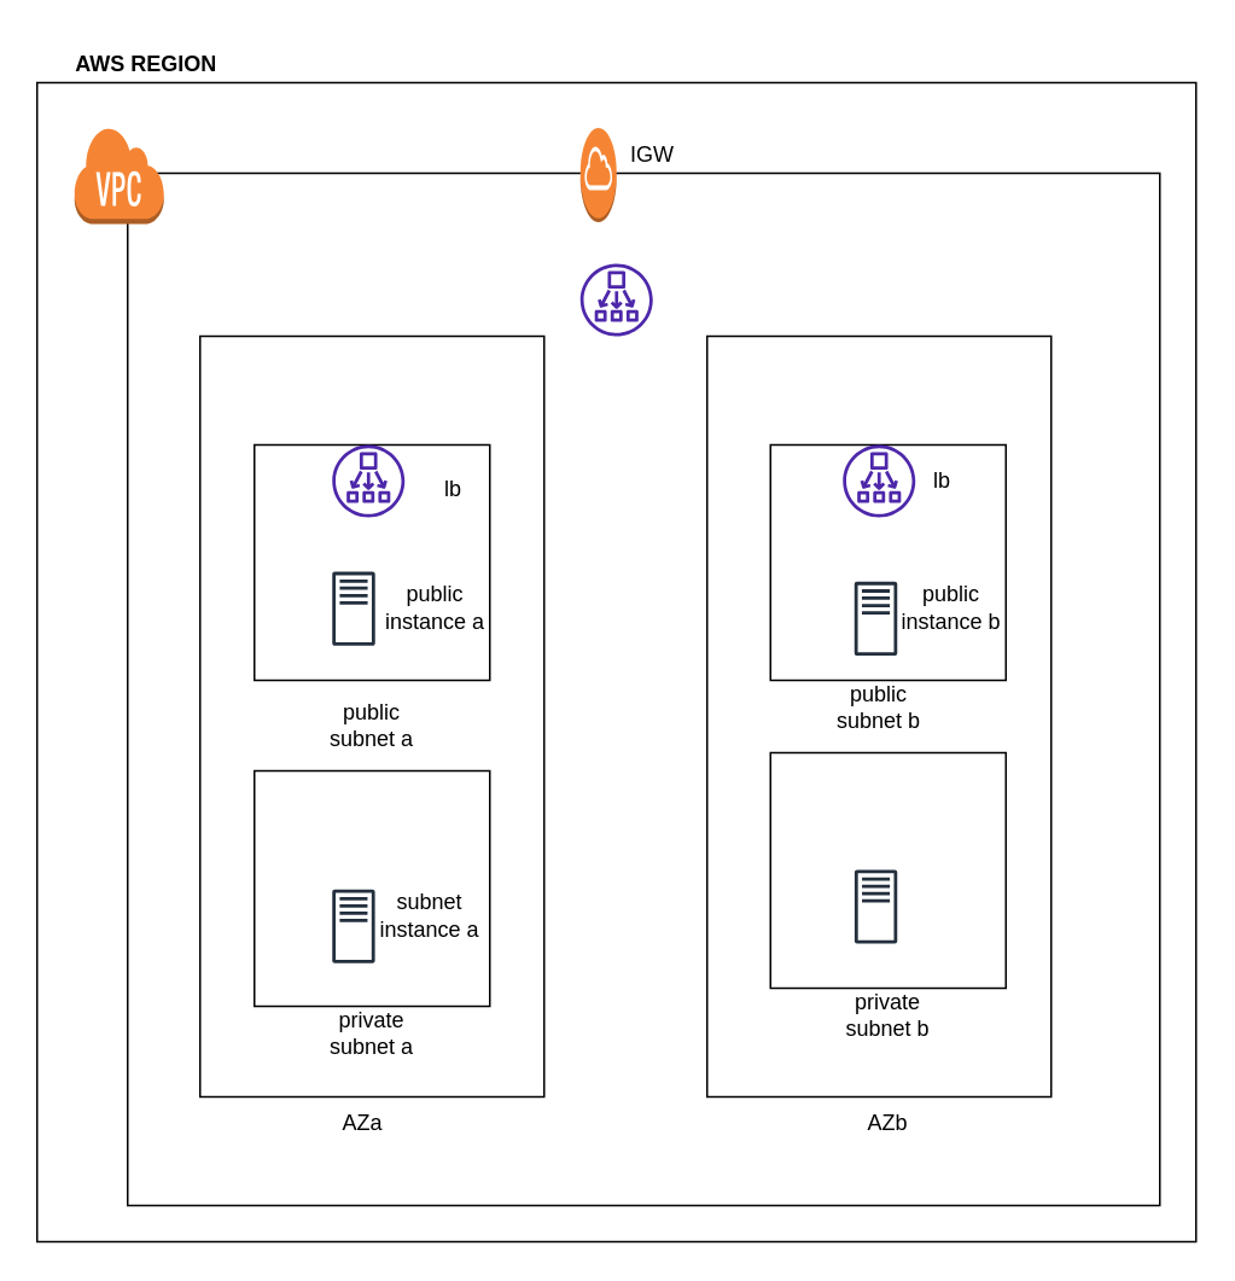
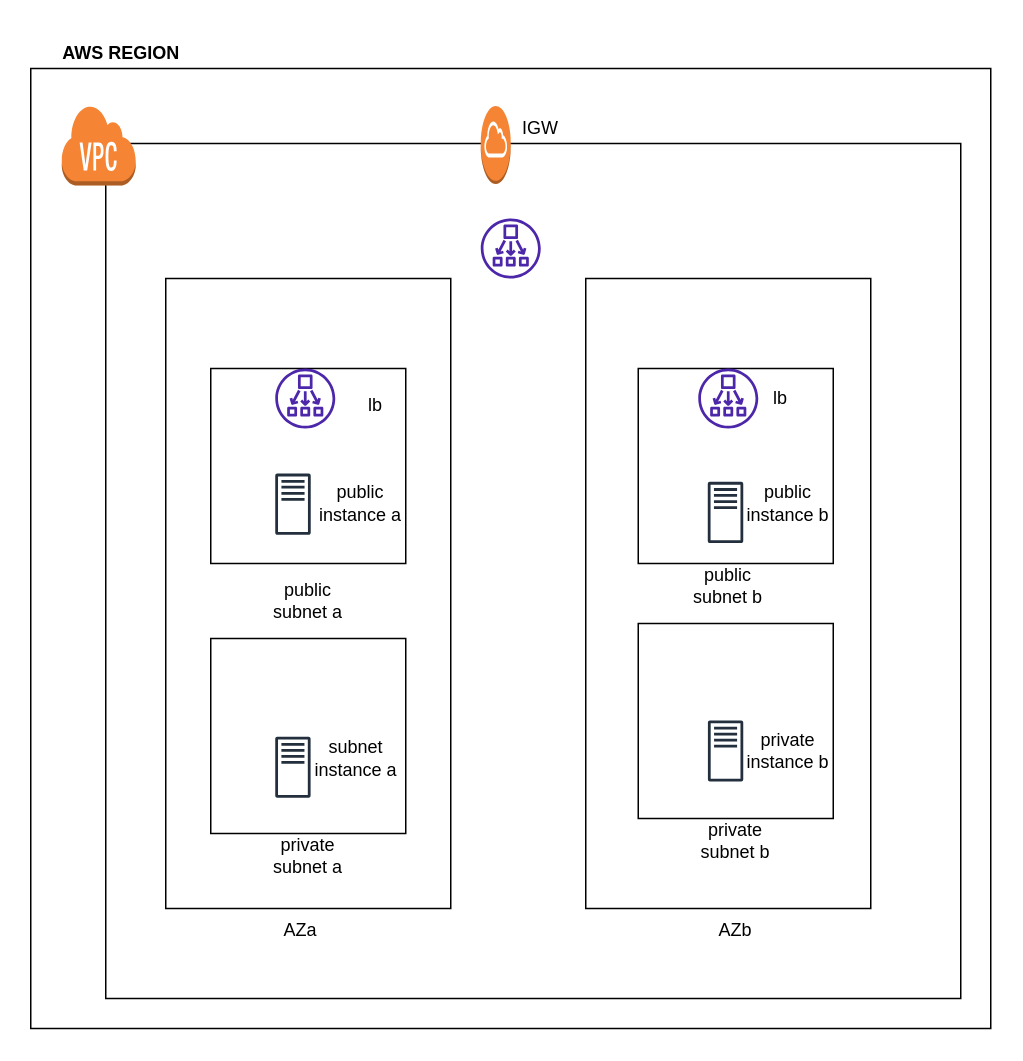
+ <mxCell id="23" value="private instance b" style="text;html=1;strokeColor=none;fillColor=none;align=center;verticalAlign=middle;whiteSpace=wrap;rounded=0;" vertex="1" parent="1"><mxGeometry x="495" y="485" width="60" height="30" as="geometry" /></mxCell>
